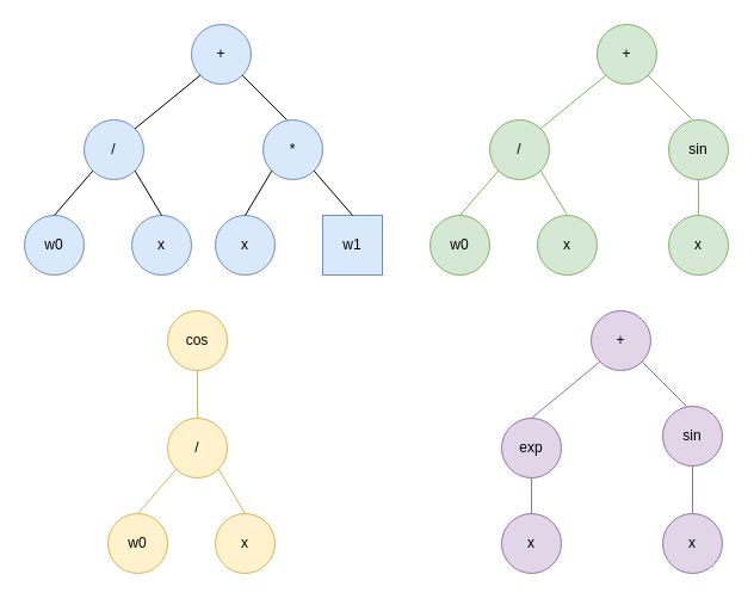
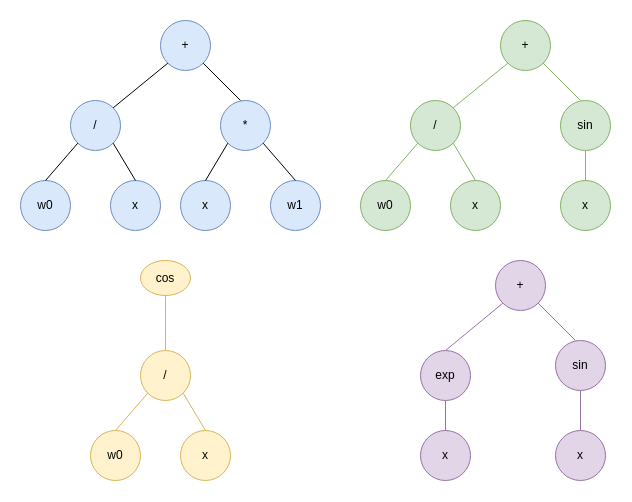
- <mxCell id="4" value="w1" style="whiteSpace=wrap;html=1;fillColor=#dae8fc;strokeColor=#6c8ebf;rounded=0;" vertex="1" parent="1"><mxGeometry x="270" y="180" width="50" height="50" as="geometry" /></mxCell>
+ <mxCell id="4" value="w1" style="ellipse;whiteSpace=wrap;html=1;fillColor=#dae8fc;strokeColor=#6c8ebf;" vertex="1" parent="1"><mxGeometry x="270" y="180" width="50" height="50" as="geometry" /></mxCell>
- <mxCell id="27" value="cos" style="ellipse;whiteSpace=wrap;html=1;fillColor=#fff2cc;strokeColor=#d6b656;" vertex="1" parent="1"><mxGeometry x="140" y="260" width="50" height="50" as="geometry" /></mxCell>
+ <mxCell id="27" value="cos" style="ellipse;whiteSpace=wrap;html=1;fillColor=#fff2cc;strokeColor=#d6b656;" vertex="1" parent="1"><mxGeometry x="140" y="260" width="50" height="35" as="geometry" /></mxCell>
